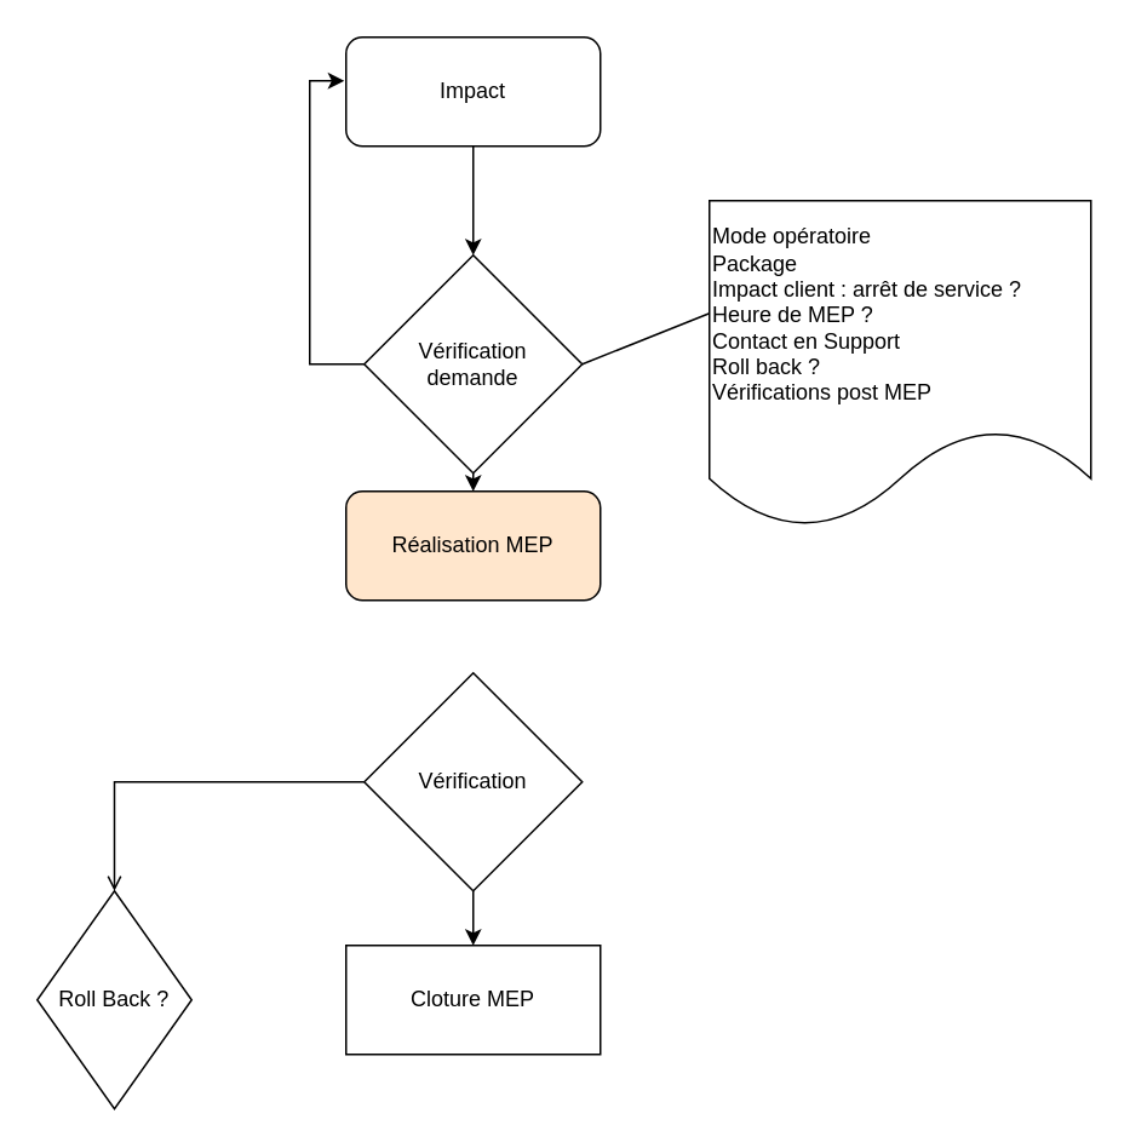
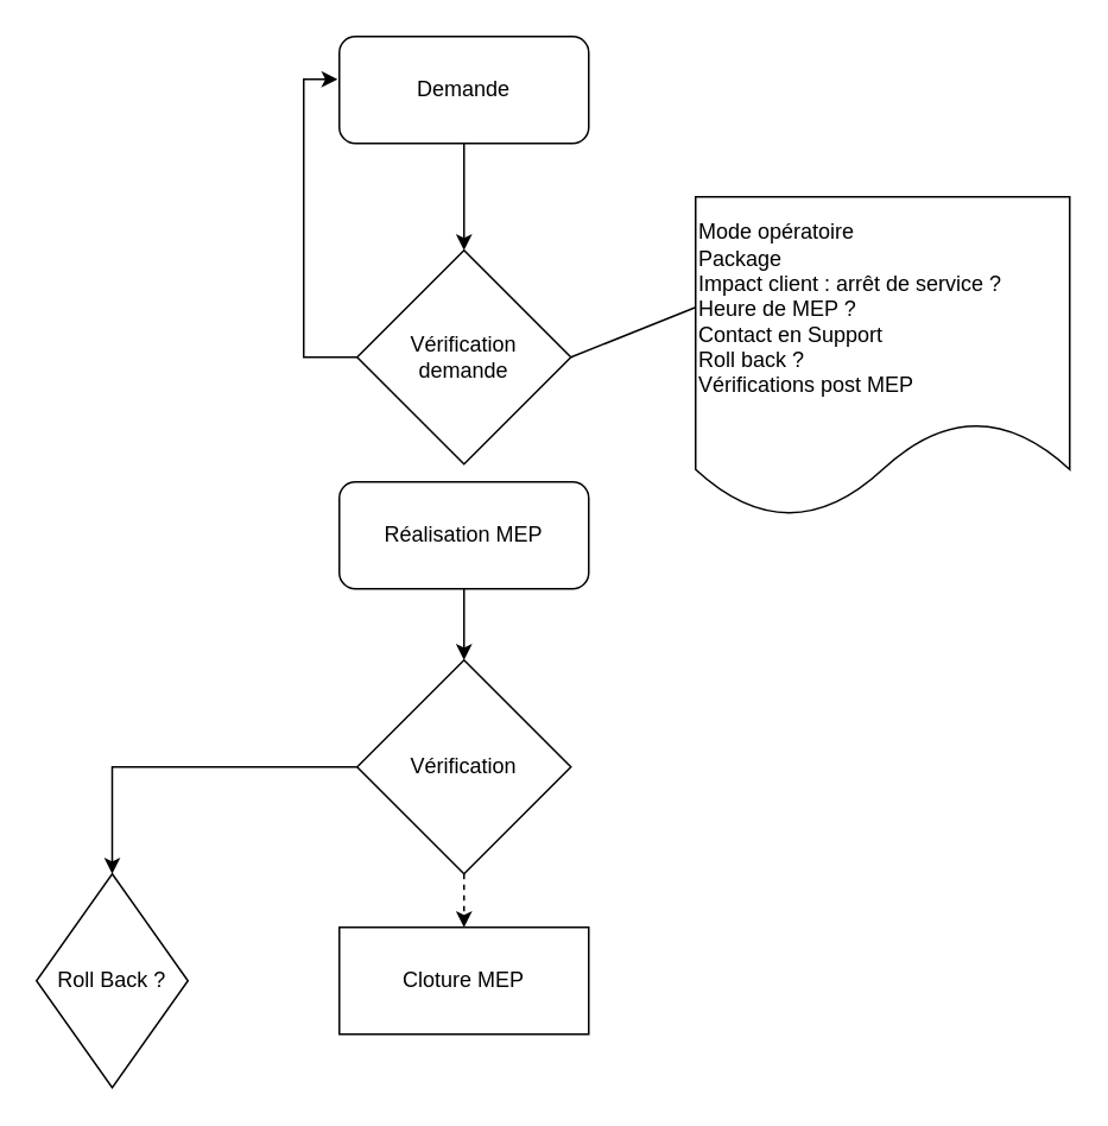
- <mxCell id="3" value="Impact" style="rounded=1;whiteSpace=wrap;html=1;" vertex="1" parent="1"><mxGeometry x="190" y="20" width="140" height="60" as="geometry" /></mxCell>
+ <mxCell id="3" value="Demande" style="rounded=1;whiteSpace=wrap;html=1;" vertex="1" parent="1"><mxGeometry x="190" y="20" width="140" height="60" as="geometry" /></mxCell>
- <mxCell id="4" style="edgeStyle=orthogonalEdgeStyle;rounded=0;orthogonalLoop=1;jettySize=auto;html=1;exitX=0.5;exitY=1;exitDx=0;exitDy=0;entryX=0.5;entryY=0;entryDx=0;entryDy=0;" edge="1" parent="1" source="7" target="10"><mxGeometry relative="1" as="geometry" /></mxCell>
- <mxCell id="10" value="Réalisation MEP" style="rounded=1;whiteSpace=wrap;html=1;fillColor=#ffe6cc;" vertex="1" parent="1"><mxGeometry x="190" y="270" width="140" height="60" as="geometry" /></mxCell>
+ <mxCell id="10" value="Réalisation MEP" style="rounded=1;whiteSpace=wrap;html=1;" vertex="1" parent="1"><mxGeometry x="190" y="270" width="140" height="60" as="geometry" /></mxCell>
+ <mxCell id="9" style="edgeStyle=orthogonalEdgeStyle;rounded=0;orthogonalLoop=1;jettySize=auto;html=1;exitX=0.5;exitY=1;exitDx=0;exitDy=0;entryX=0.5;entryY=0;entryDx=0;entryDy=0;" edge="1" parent="1" source="10" target="13"><mxGeometry relative="1" as="geometry" /></mxCell>
- <mxCell id="11" style="edgeStyle=orthogonalEdgeStyle;rounded=0;orthogonalLoop=1;jettySize=auto;html=1;exitX=0;exitY=0.5;exitDx=0;exitDy=0;entryX=0.5;entryY=0;entryDx=0;entryDy=0;endArrow=open;" edge="1" parent="1" source="13" target="14"><mxGeometry relative="1" as="geometry"><mxPoint x="140" y="430" as="targetPoint" /></mxGeometry></mxCell>
+ <mxCell id="11" style="edgeStyle=orthogonalEdgeStyle;rounded=0;orthogonalLoop=1;jettySize=auto;html=1;exitX=0;exitY=0.5;exitDx=0;exitDy=0;entryX=0.5;entryY=0;entryDx=0;entryDy=0;" edge="1" parent="1" source="13" target="14"><mxGeometry relative="1" as="geometry"><mxPoint x="140" y="430" as="targetPoint" /></mxGeometry></mxCell>
- <mxCell id="12" style="edgeStyle=orthogonalEdgeStyle;rounded=0;orthogonalLoop=1;jettySize=auto;html=1;exitX=0.5;exitY=1;exitDx=0;exitDy=0;entryX=0.5;entryY=0;entryDx=0;entryDy=0;" edge="1" parent="1" source="13" target="15"><mxGeometry relative="1" as="geometry" /></mxCell>
+ <mxCell id="12" style="edgeStyle=orthogonalEdgeStyle;rounded=0;orthogonalLoop=1;jettySize=auto;html=1;exitX=0.5;exitY=1;exitDx=0;exitDy=0;entryX=0.5;entryY=0;entryDx=0;entryDy=0;dashed=1;" edge="1" parent="1" source="13" target="15"><mxGeometry relative="1" as="geometry" /></mxCell>
